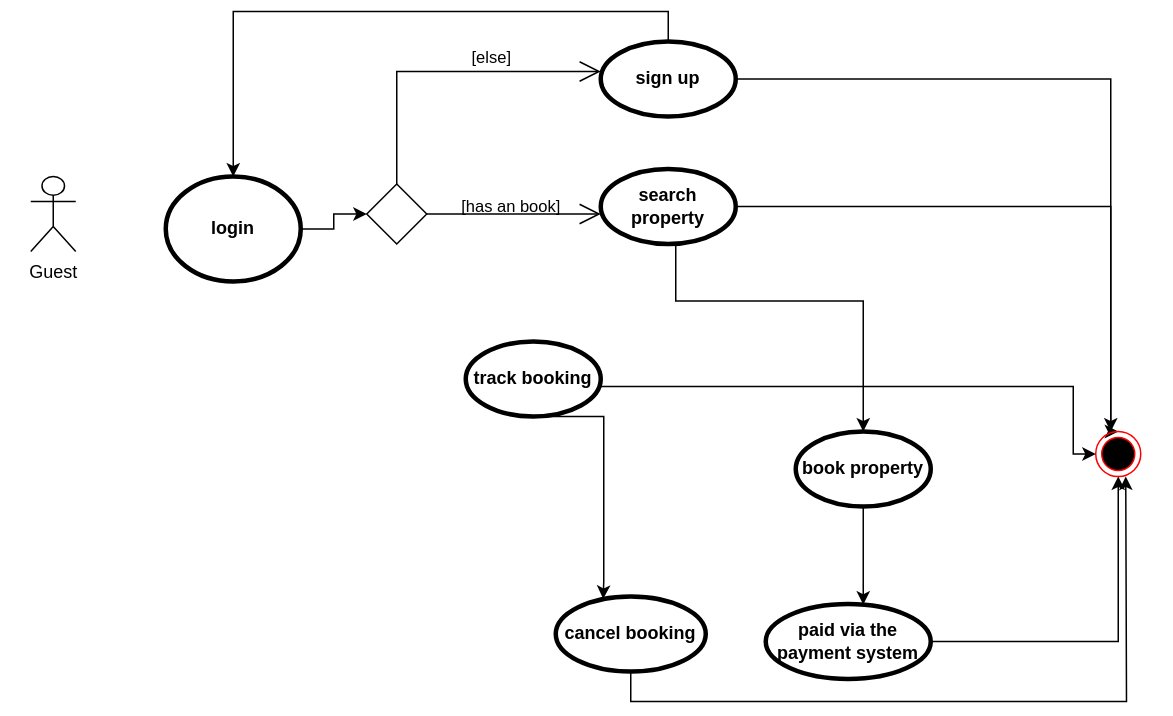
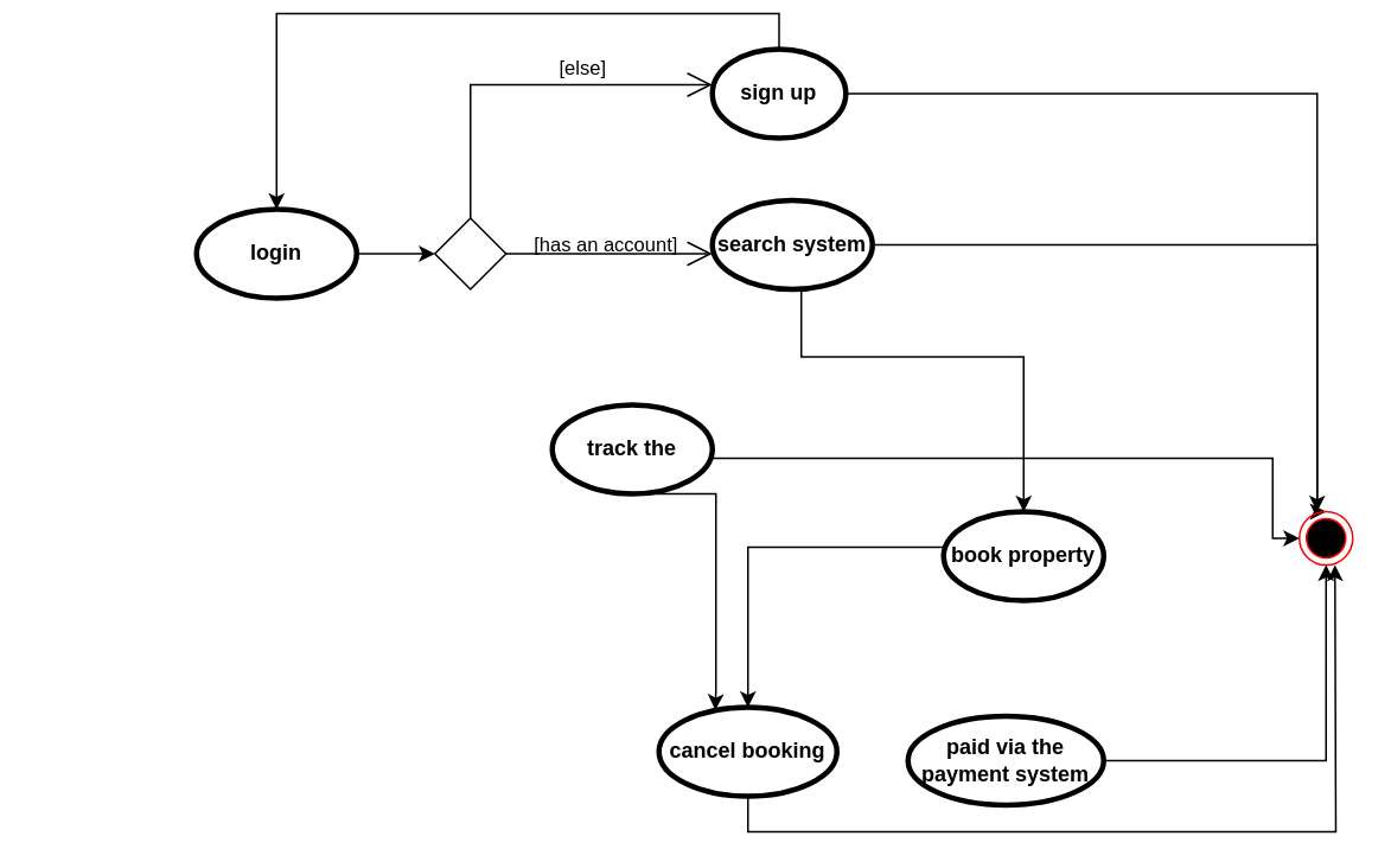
- <mxCell id="10" value="sign up" style="shape=ellipse;html=1;strokeWidth=3;fontStyle=1;whiteSpace=wrap;align=center;perimeter=ellipsePerimeter;" vertex="1" parent="1"><mxGeometry x="400" y="20" width="90" height="50" as="geometry" /></mxCell>
+ <mxCell id="10" value="sign up" style="shape=ellipse;html=1;strokeWidth=3;fontStyle=1;whiteSpace=wrap;align=center;perimeter=ellipsePerimeter;" vertex="1" parent="1"><mxGeometry x="400" y="20" width="75" height="50" as="geometry" /></mxCell>
- <mxCell id="11" value="&lt;span style=&quot;font-size: 11px;&quot;&gt;[has an book]&lt;/span&gt;" style="text;html=1;align=center;verticalAlign=middle;resizable=0;points=[];autosize=1;strokeColor=none;fillColor=none;" vertex="1" parent="1"><mxGeometry x="290" y="115" width="100" height="30" as="geometry" /></mxCell>
+ <mxCell id="11" value="&lt;span style=&quot;font-size: 11px;&quot;&gt;[has an account]&lt;/span&gt;" style="text;html=1;align=center;verticalAlign=middle;resizable=0;points=[];autosize=1;strokeColor=none;fillColor=none;" vertex="1" parent="1"><mxGeometry x="290" y="115" width="100" height="30" as="geometry" /></mxCell>
- <mxCell id="15" value="search property" style="shape=ellipse;html=1;strokeWidth=3;fontStyle=1;whiteSpace=wrap;align=center;perimeter=ellipsePerimeter;" vertex="1" parent="1"><mxGeometry x="400" y="105" width="90" height="50" as="geometry" /></mxCell>
+ <mxCell id="15" value="search system" style="shape=ellipse;html=1;strokeWidth=3;fontStyle=1;whiteSpace=wrap;align=center;perimeter=ellipsePerimeter;" vertex="1" parent="1"><mxGeometry x="400" y="105" width="90" height="50" as="geometry" /></mxCell>
- <mxCell id="2" value="Guest" style="shape=umlActor;html=1;verticalLabelPosition=bottom;verticalAlign=top;align=center;" vertex="1" parent="1"><mxGeometry x="20" y="110" width="30" height="50" as="geometry" /></mxCell>
- <mxCell id="4" value="login" style="shape=ellipse;html=1;strokeWidth=3;fontStyle=1;whiteSpace=wrap;align=center;perimeter=ellipsePerimeter;" vertex="1" parent="1"><mxGeometry x="110" y="110" width="90" height="70" as="geometry" /></mxCell>
+ <mxCell id="4" value="login" style="shape=ellipse;html=1;strokeWidth=3;fontStyle=1;whiteSpace=wrap;align=center;perimeter=ellipsePerimeter;" vertex="1" parent="1"><mxGeometry x="110" y="110" width="90" height="50" as="geometry" /></mxCell>
- <mxCell id="23" value="track booking" style="shape=ellipse;html=1;strokeWidth=3;fontStyle=1;whiteSpace=wrap;align=center;perimeter=ellipsePerimeter;" vertex="1" parent="1"><mxGeometry x="310" y="220" width="90" height="50" as="geometry" /></mxCell>
+ <mxCell id="23" value="track the" style="shape=ellipse;html=1;strokeWidth=3;fontStyle=1;whiteSpace=wrap;align=center;perimeter=ellipsePerimeter;" vertex="1" parent="1"><mxGeometry x="310" y="220" width="90" height="50" as="geometry" /></mxCell>
+ <mxCell id="16" style="edgeStyle=orthogonalEdgeStyle;rounded=0;orthogonalLoop=1;jettySize=auto;html=1;exitX=0;exitY=0.5;exitDx=0;exitDy=0;entryX=0.5;entryY=0;entryDx=0;entryDy=0;" edge="1" parent="1" source="18" target="20"><mxGeometry relative="1" as="geometry"><Array as="points"><mxPoint x="520" y="300" /><mxPoint x="430" y="300" /></Array></mxGeometry></mxCell>
- <mxCell id="17" style="edgeStyle=orthogonalEdgeStyle;rounded=0;orthogonalLoop=1;jettySize=auto;html=1;exitX=0.5;exitY=1;exitDx=0;exitDy=0;" edge="1" parent="1" source="18" target="25"><mxGeometry relative="1" as="geometry"><Array as="points"><mxPoint x="575" y="330" /></Array></mxGeometry></mxCell>
